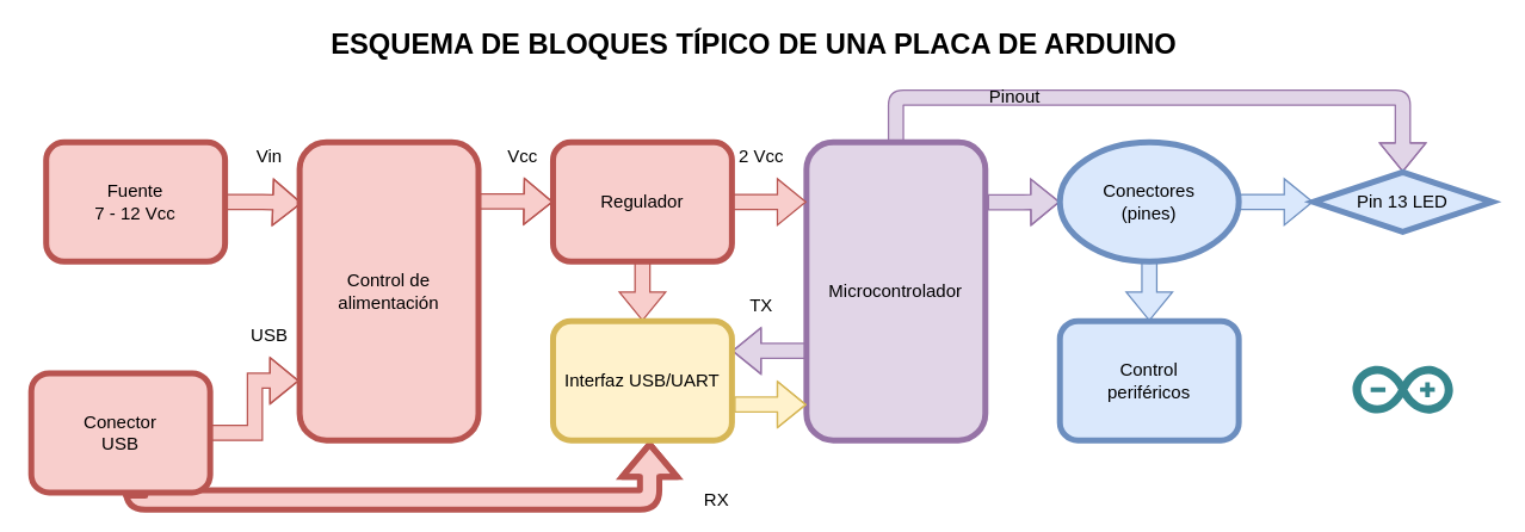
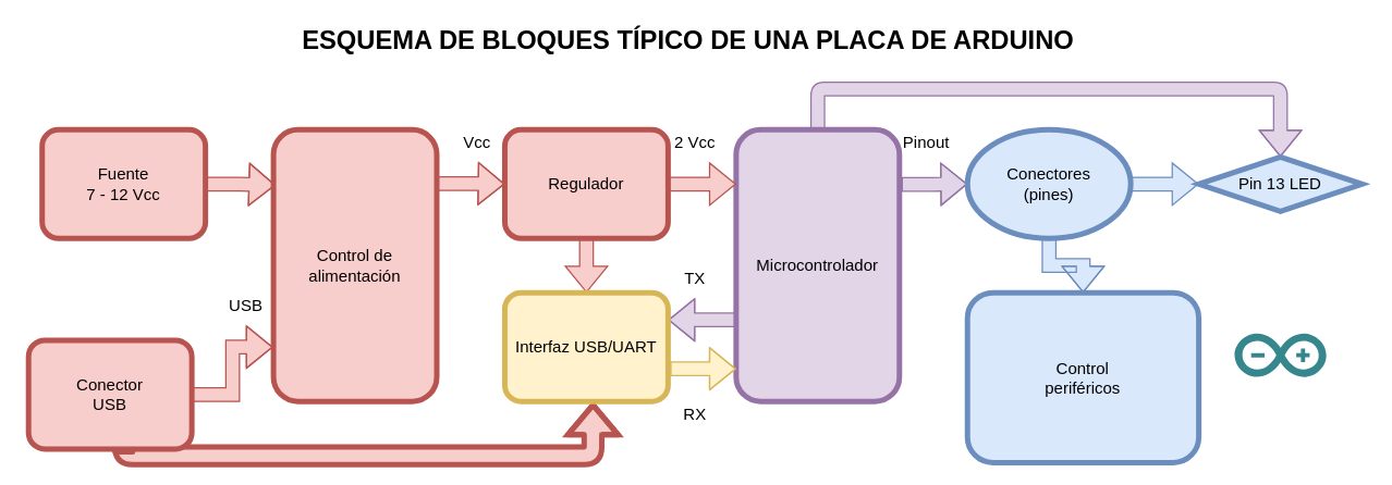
- <mxCell id="30" value="Pinout" style="text;html=1;strokeColor=none;fillColor=none;align=center;verticalAlign=middle;whiteSpace=wrap;rounded=0;" parent="1" vertex="1"><mxGeometry x="660" y="55" width="40" height="20" as="geometry" /></mxCell>
+ <mxCell id="30" value="Pinout" style="text;html=1;strokeColor=none;fillColor=none;align=center;verticalAlign=middle;whiteSpace=wrap;rounded=0;" parent="1" vertex="1"><mxGeometry x="660" y="95" width="40" height="20" as="geometry" /></mxCell>
- <mxCell id="24" value="Vin" style="text;html=1;strokeColor=none;fillColor=none;align=center;verticalAlign=middle;whiteSpace=wrap;rounded=0;" parent="1" vertex="1"><mxGeometry x="160" y="95" width="40" height="20" as="geometry" /></mxCell>
- <mxCell id="21" value="Control&lt;br&gt;periféricos" style="rounded=1;whiteSpace=wrap;html=1;fillColor=#dae8fc;strokeColor=#6c8ebf;strokeWidth=4;" parent="1" vertex="1"><mxGeometry x="710" y="215" width="120" height="80" as="geometry" /></mxCell>
+ <mxCell id="21" value="Control&lt;br&gt;periféricos" style="rounded=1;whiteSpace=wrap;html=1;fillColor=#dae8fc;strokeColor=#6c8ebf;strokeWidth=4;" parent="1" vertex="1"><mxGeometry x="710" y="215" width="170" height="125" as="geometry" /></mxCell>
- <mxCell id="29" value="RX" style="text;html=1;strokeColor=none;fillColor=none;align=center;verticalAlign=middle;whiteSpace=wrap;rounded=0;" parent="1" vertex="1"><mxGeometry x="460" y="325" width="40" height="20" as="geometry" /></mxCell>
+ <mxCell id="29" value="RX" style="text;html=1;strokeColor=none;fillColor=none;align=center;verticalAlign=middle;whiteSpace=wrap;rounded=0;" parent="1" vertex="1"><mxGeometry x="490" y="295" width="40" height="20" as="geometry" /></mxCell>
